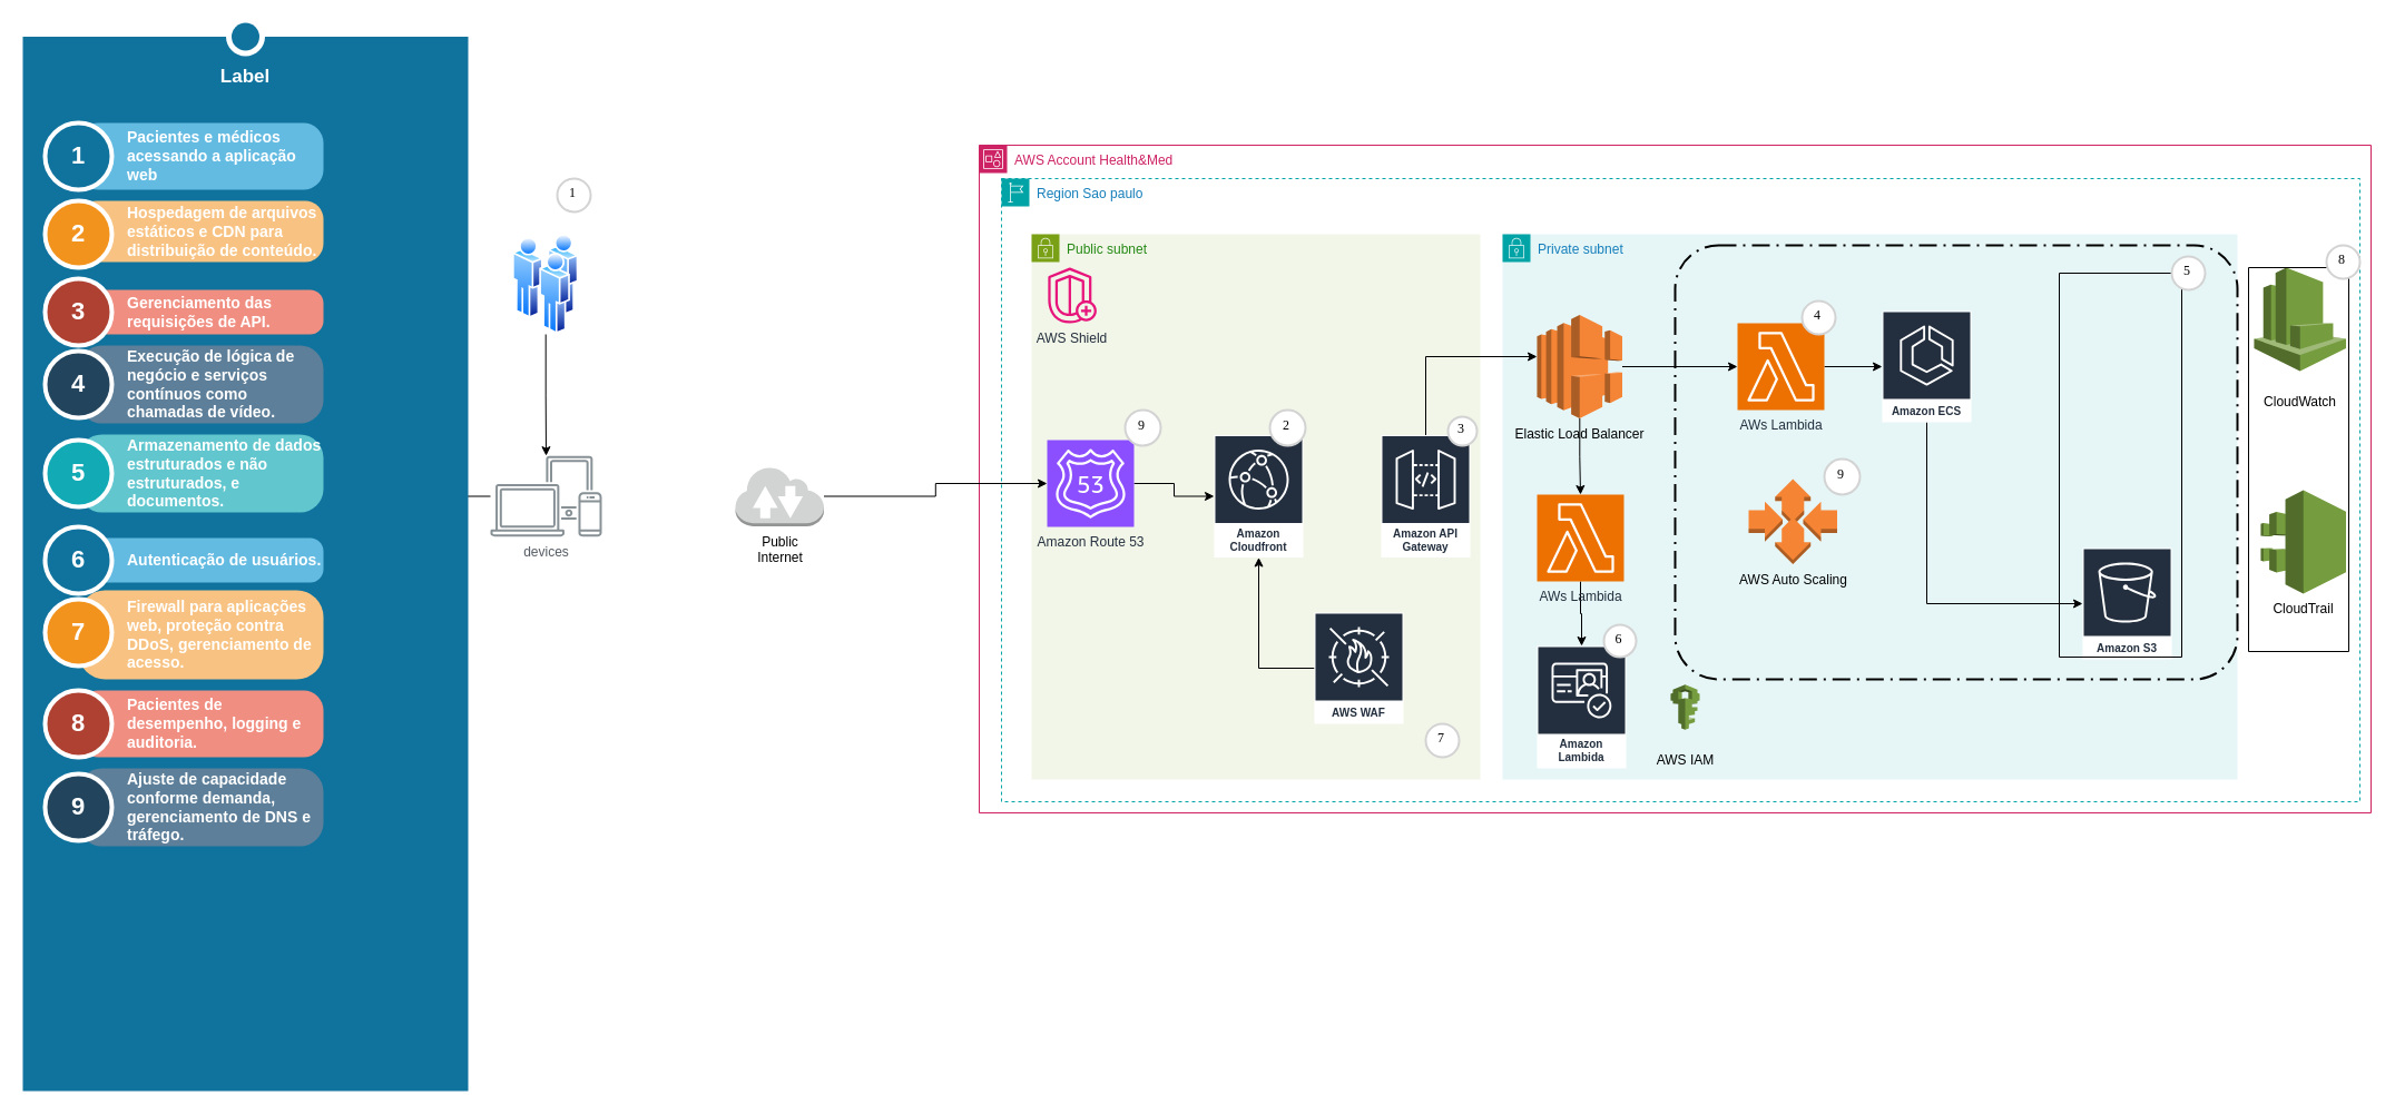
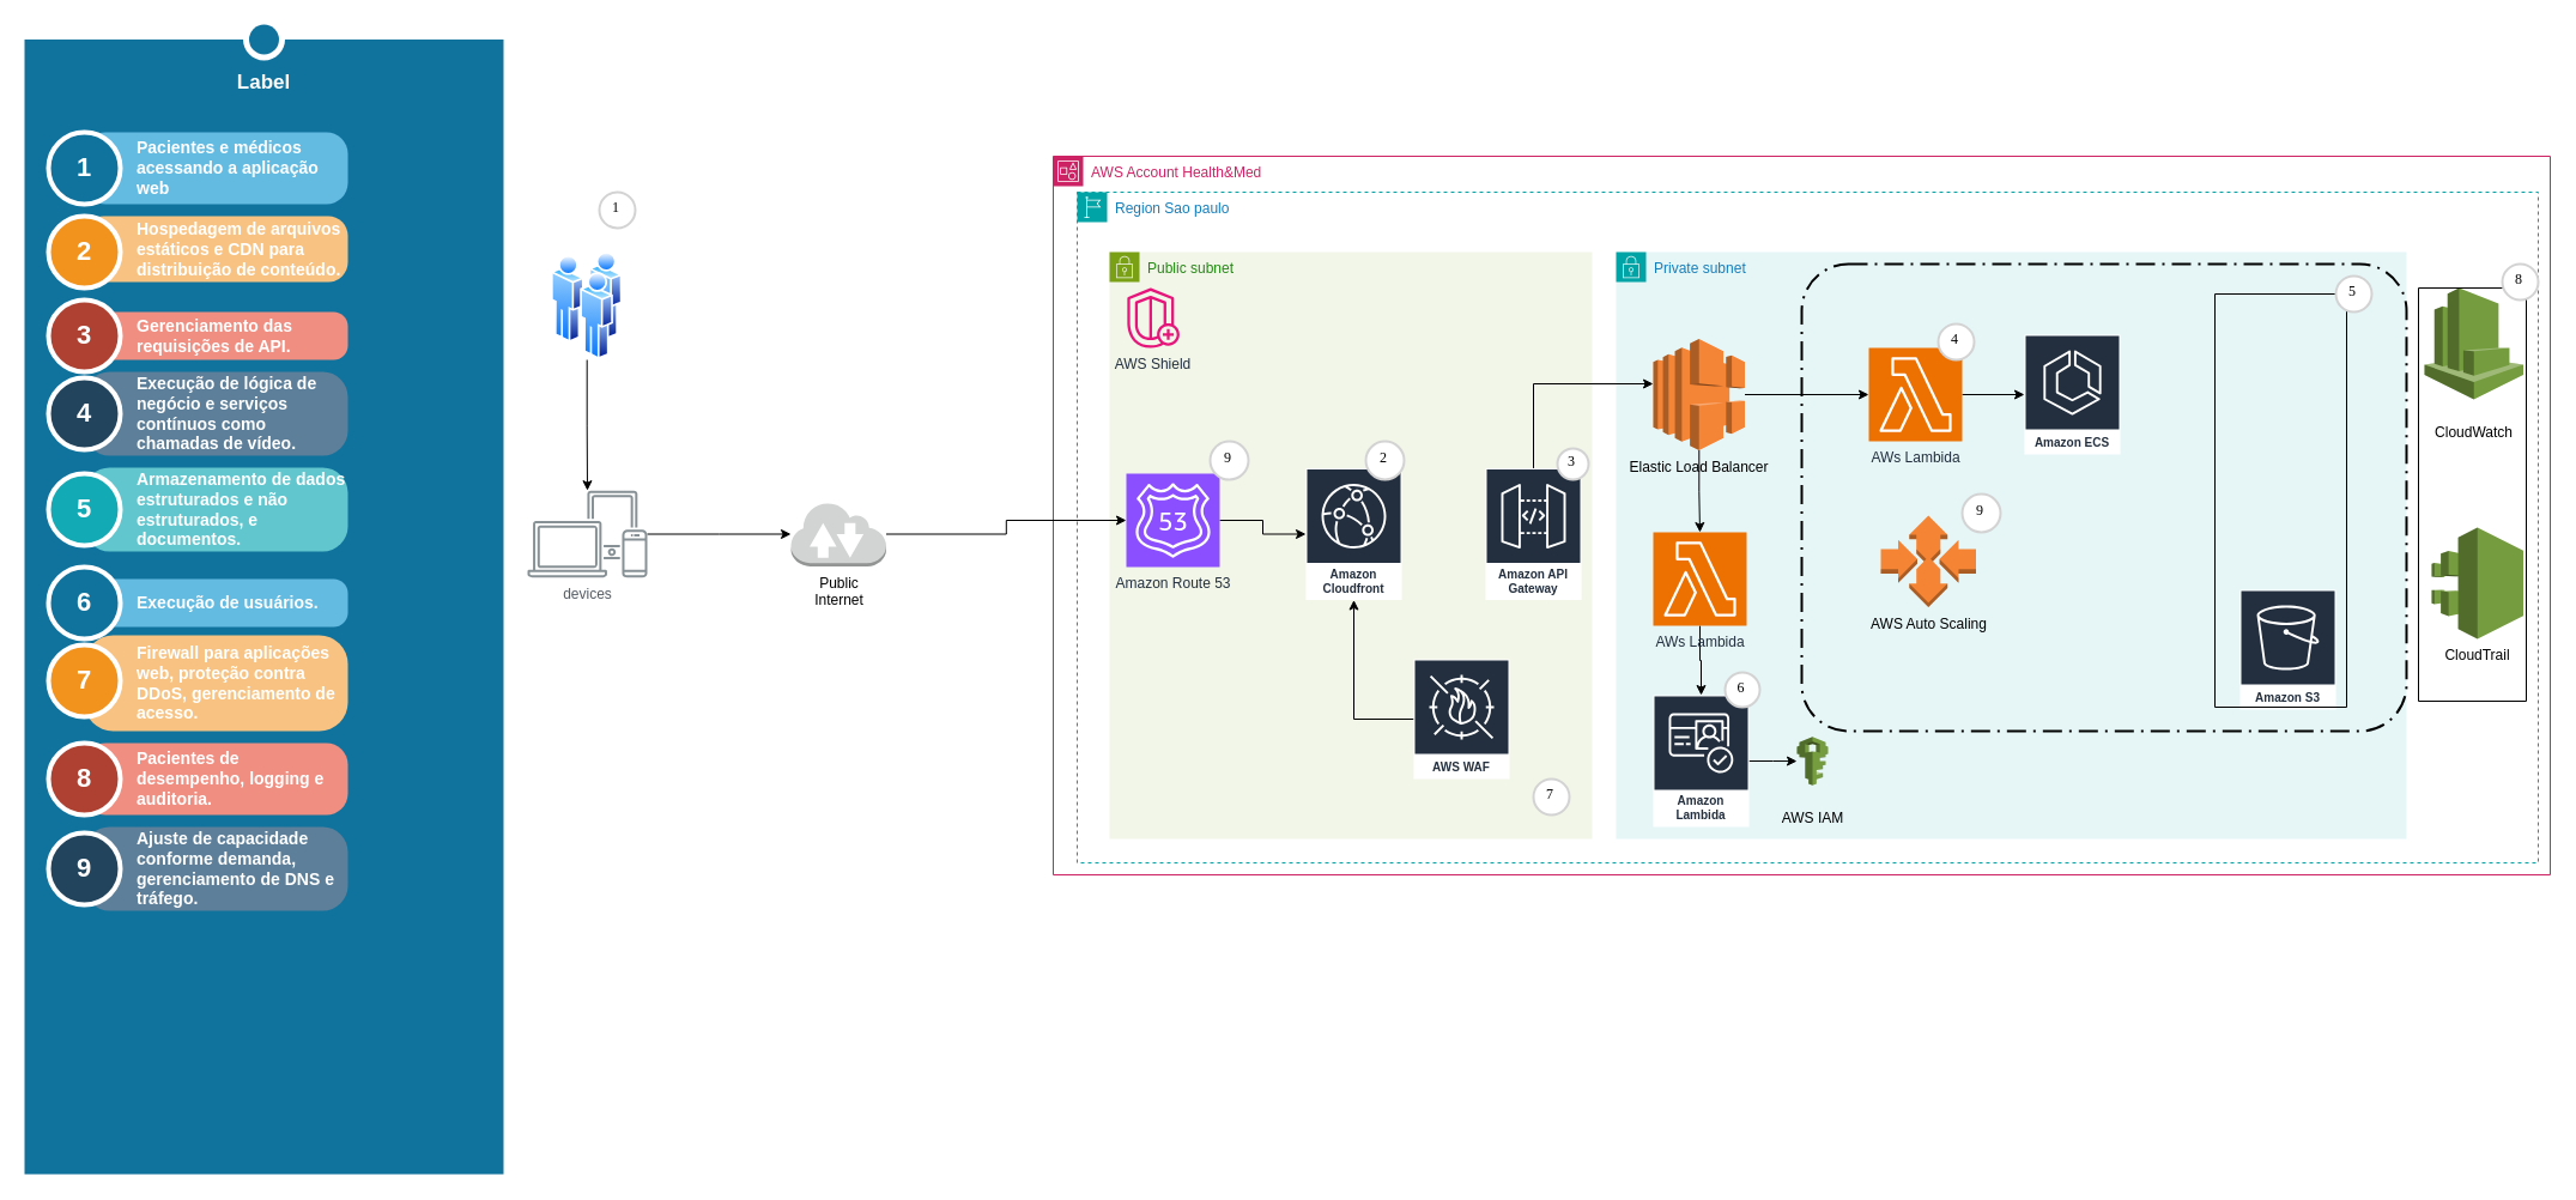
- <mxCell id="44" value="" style="edgeStyle=orthogonalEdgeStyle;rounded=0;orthogonalLoop=1;jettySize=auto;html=1;" parent="1" source="45" target="58" edge="1"><mxGeometry relative="1" as="geometry" /></mxCell>
+ <mxCell id="44" value="" style="edgeStyle=orthogonalEdgeStyle;rounded=0;orthogonalLoop=1;jettySize=auto;html=1;" parent="1" source="45" target="47" edge="1"><mxGeometry relative="1" as="geometry" /></mxCell>
- <mxCell id="60" value="Autenticação de usuários." style="shape=rect;rounded=1;whiteSpace=wrap;html=1;shadow=0;strokeColor=none;fillColor=#64BBE2;arcSize=30;fontSize=14;spacingLeft=42;fontStyle=1;fontColor=#FFFFFF;align=left;" parent="1" vertex="1"><mxGeometry x="70" y="483" width="220" height="40" as="geometry" /></mxCell>
+ <mxCell id="60" value="Execução de usuários." style="shape=rect;rounded=1;whiteSpace=wrap;html=1;shadow=0;strokeColor=none;fillColor=#64BBE2;arcSize=30;fontSize=14;spacingLeft=42;fontStyle=1;fontColor=#FFFFFF;align=left;" parent="1" vertex="1"><mxGeometry x="70" y="483" width="220" height="40" as="geometry" /></mxCell>
- <mxCell id="8" style="edgeStyle=orthogonalEdgeStyle;rounded=0;orthogonalLoop=1;jettySize=auto;html=1;" parent="4" source="9" target="10" edge="1"><mxGeometry relative="1" as="geometry"><Array as="points"><mxPoint x="381" y="332" /></Array></mxGeometry></mxCell>
+ <mxCell id="21" value="" style="edgeStyle=orthogonalEdgeStyle;rounded=0;orthogonalLoop=1;jettySize=auto;html=1;" parent="4" source="22" target="23" edge="1"><mxGeometry relative="1" as="geometry" /></mxCell>
